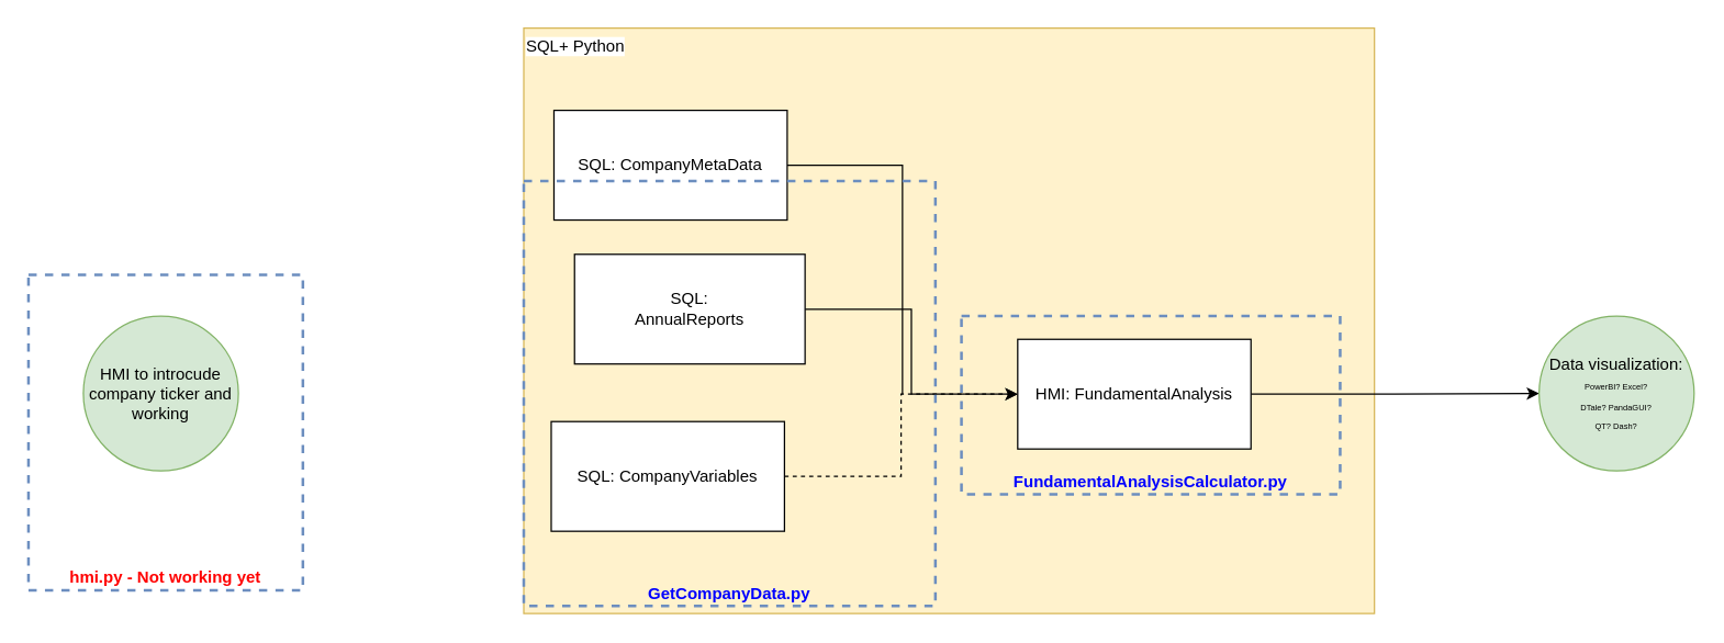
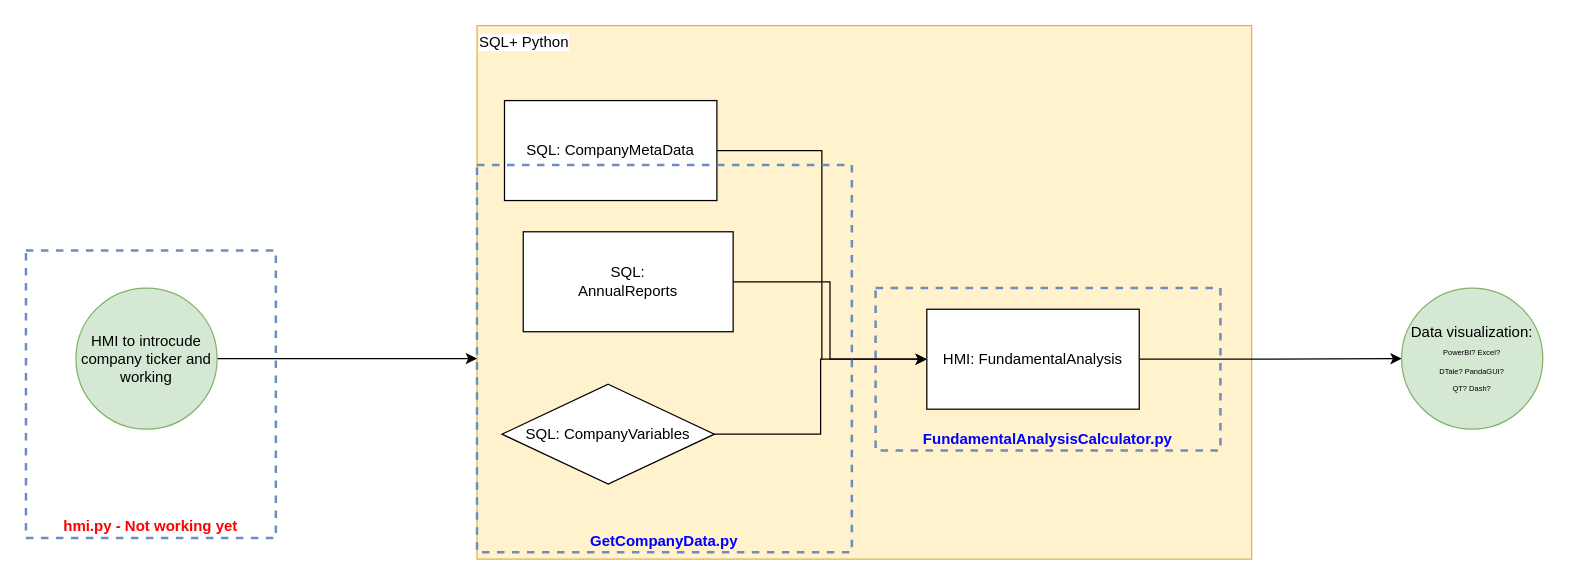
+ <mxCell id="14" style="edgeStyle=orthogonalEdgeStyle;rounded=0;orthogonalLoop=1;jettySize=auto;html=1;exitX=1;exitY=0.5;exitDx=0;exitDy=0;endArrow=classic;endFill=1;" parent="1" source="15" target="12" edge="1"><mxGeometry relative="1" as="geometry" /></mxCell>
- <mxCell id="6" value="SQL: CompanyVariables" style="rounded=0;whiteSpace=wrap;html=1;" parent="1" vertex="1"><mxGeometry x="401" y="307" width="170" height="80" as="geometry" /></mxCell>
+ <mxCell id="6" value="SQL: CompanyVariables" style="rhombus;whiteSpace=wrap;html=1;" parent="1" vertex="1"><mxGeometry x="401" y="307" width="170" height="80" as="geometry" /></mxCell>
- <mxCell id="5" style="edgeStyle=orthogonalEdgeStyle;rounded=0;orthogonalLoop=1;jettySize=auto;html=1;exitX=1;exitY=0.5;exitDx=0;exitDy=0;dashed=1;" parent="1" source="6" target="8" edge="1"><mxGeometry relative="1" as="geometry" /></mxCell>
+ <mxCell id="5" style="edgeStyle=orthogonalEdgeStyle;rounded=0;orthogonalLoop=1;jettySize=auto;html=1;exitX=1;exitY=0.5;exitDx=0;exitDy=0;" parent="1" source="6" target="8" edge="1"><mxGeometry relative="1" as="geometry" /></mxCell>
